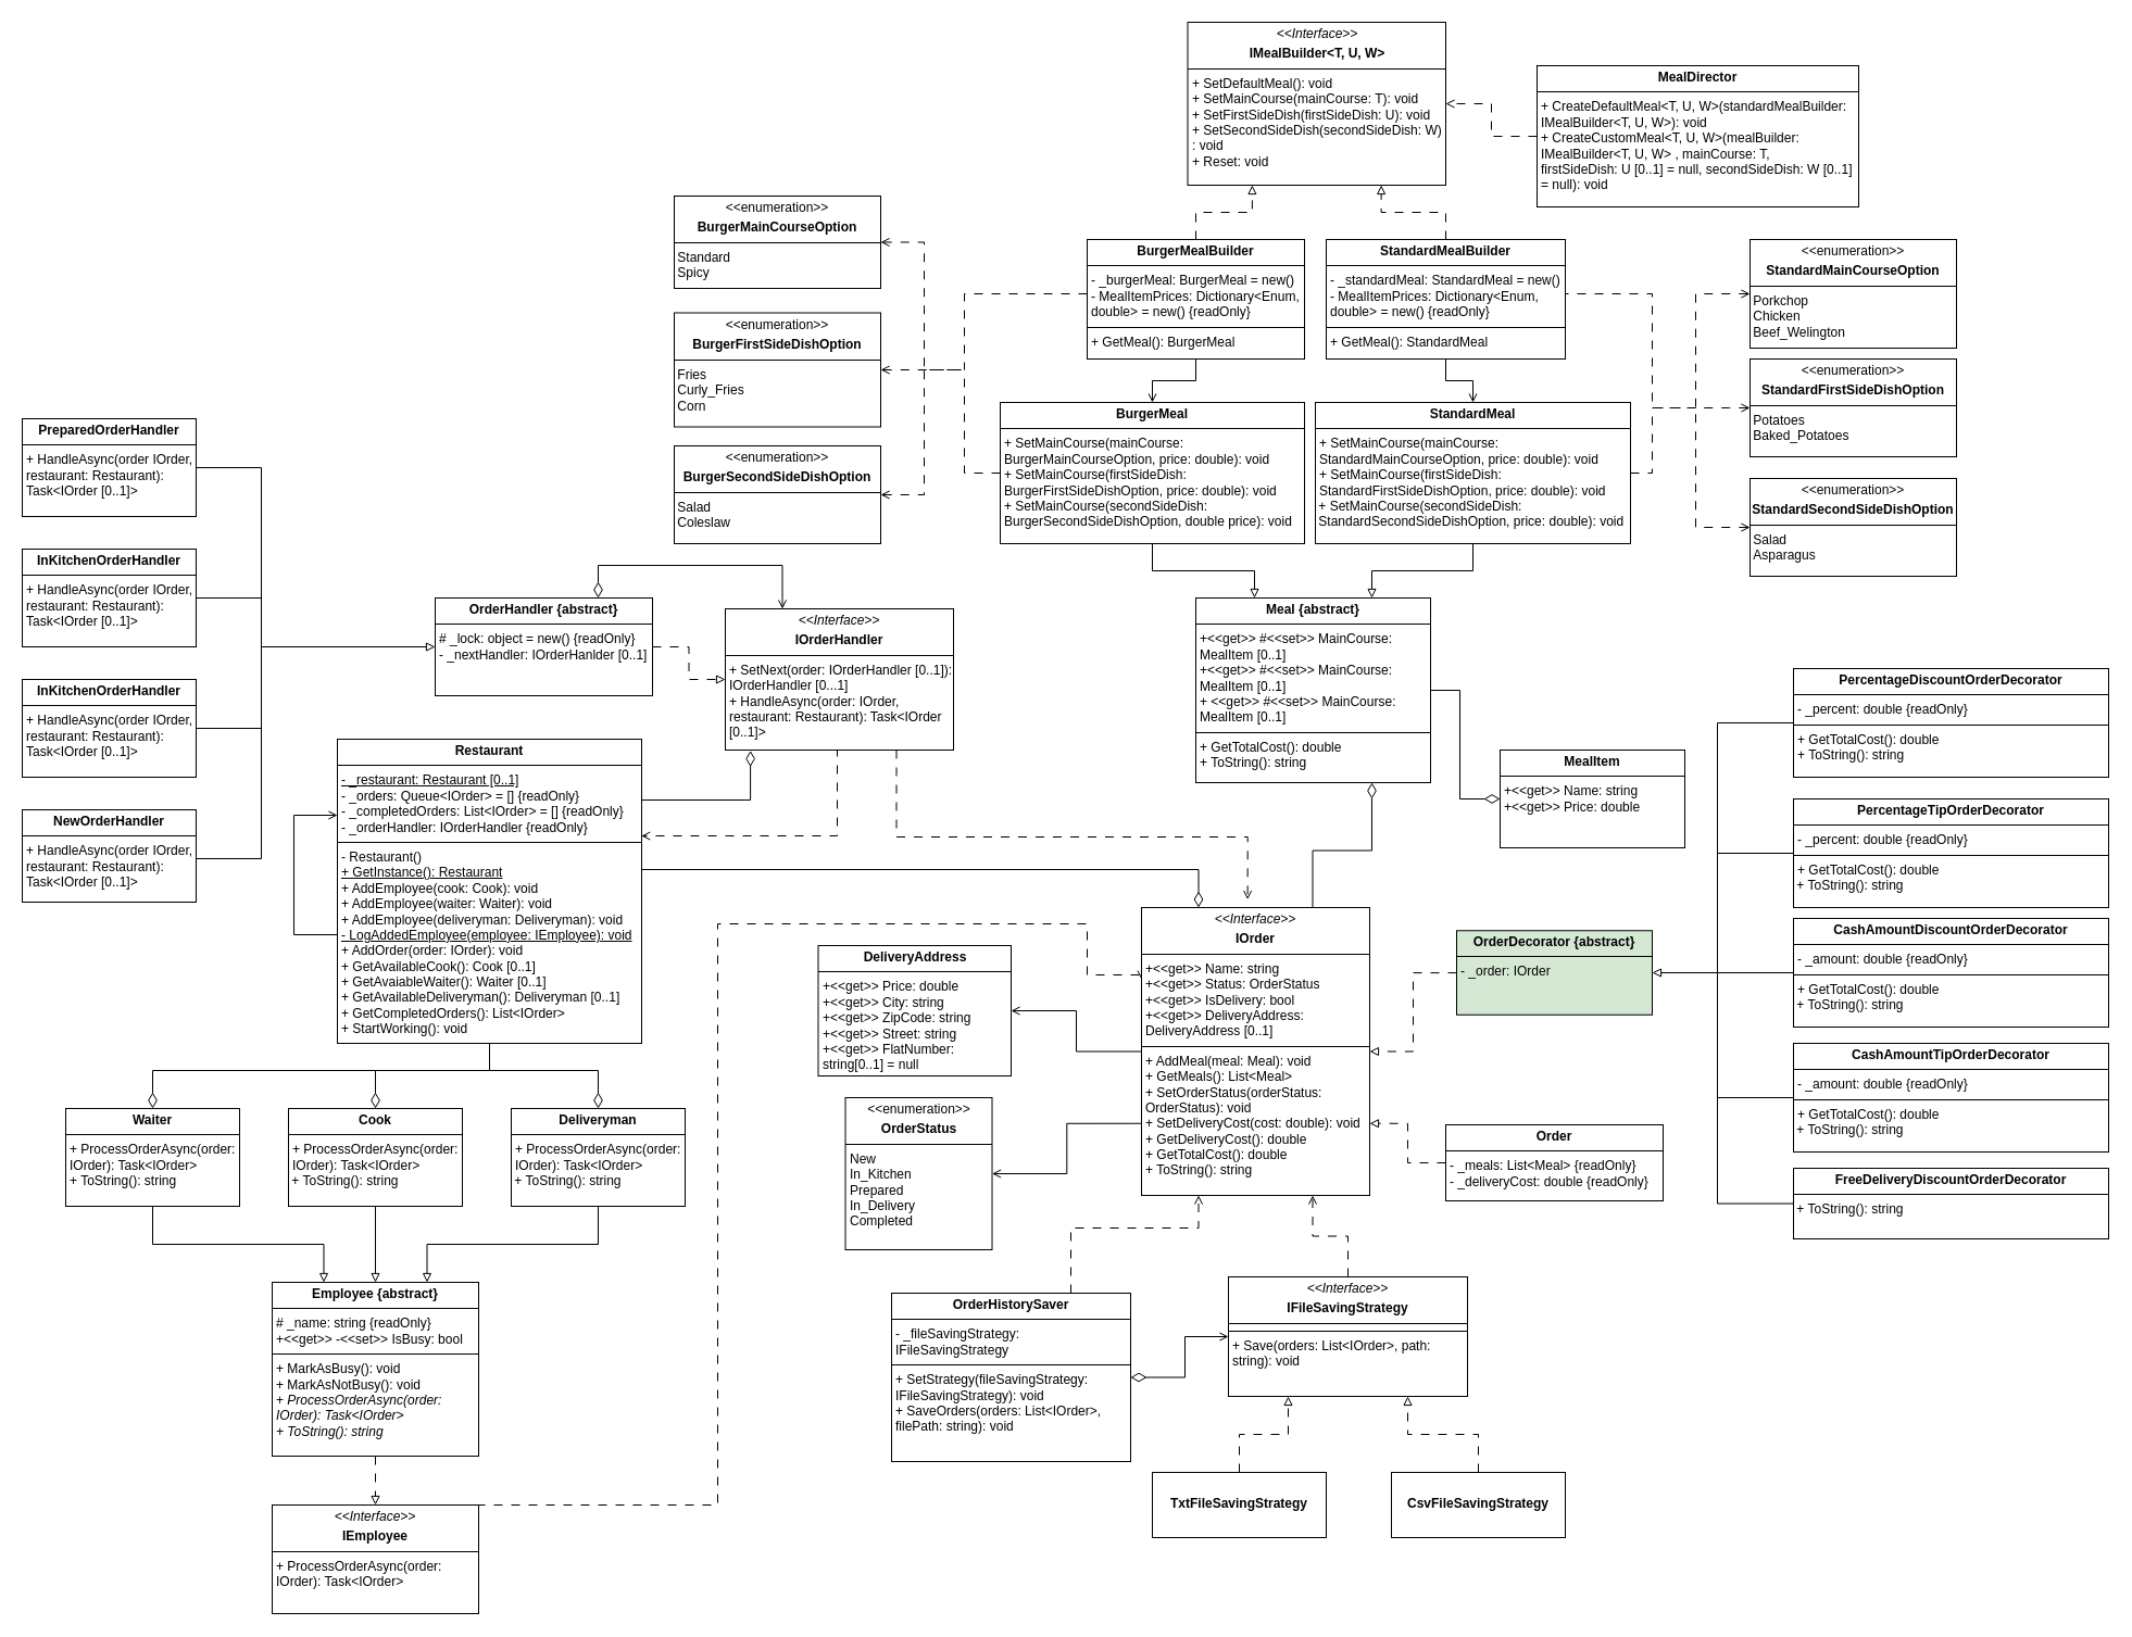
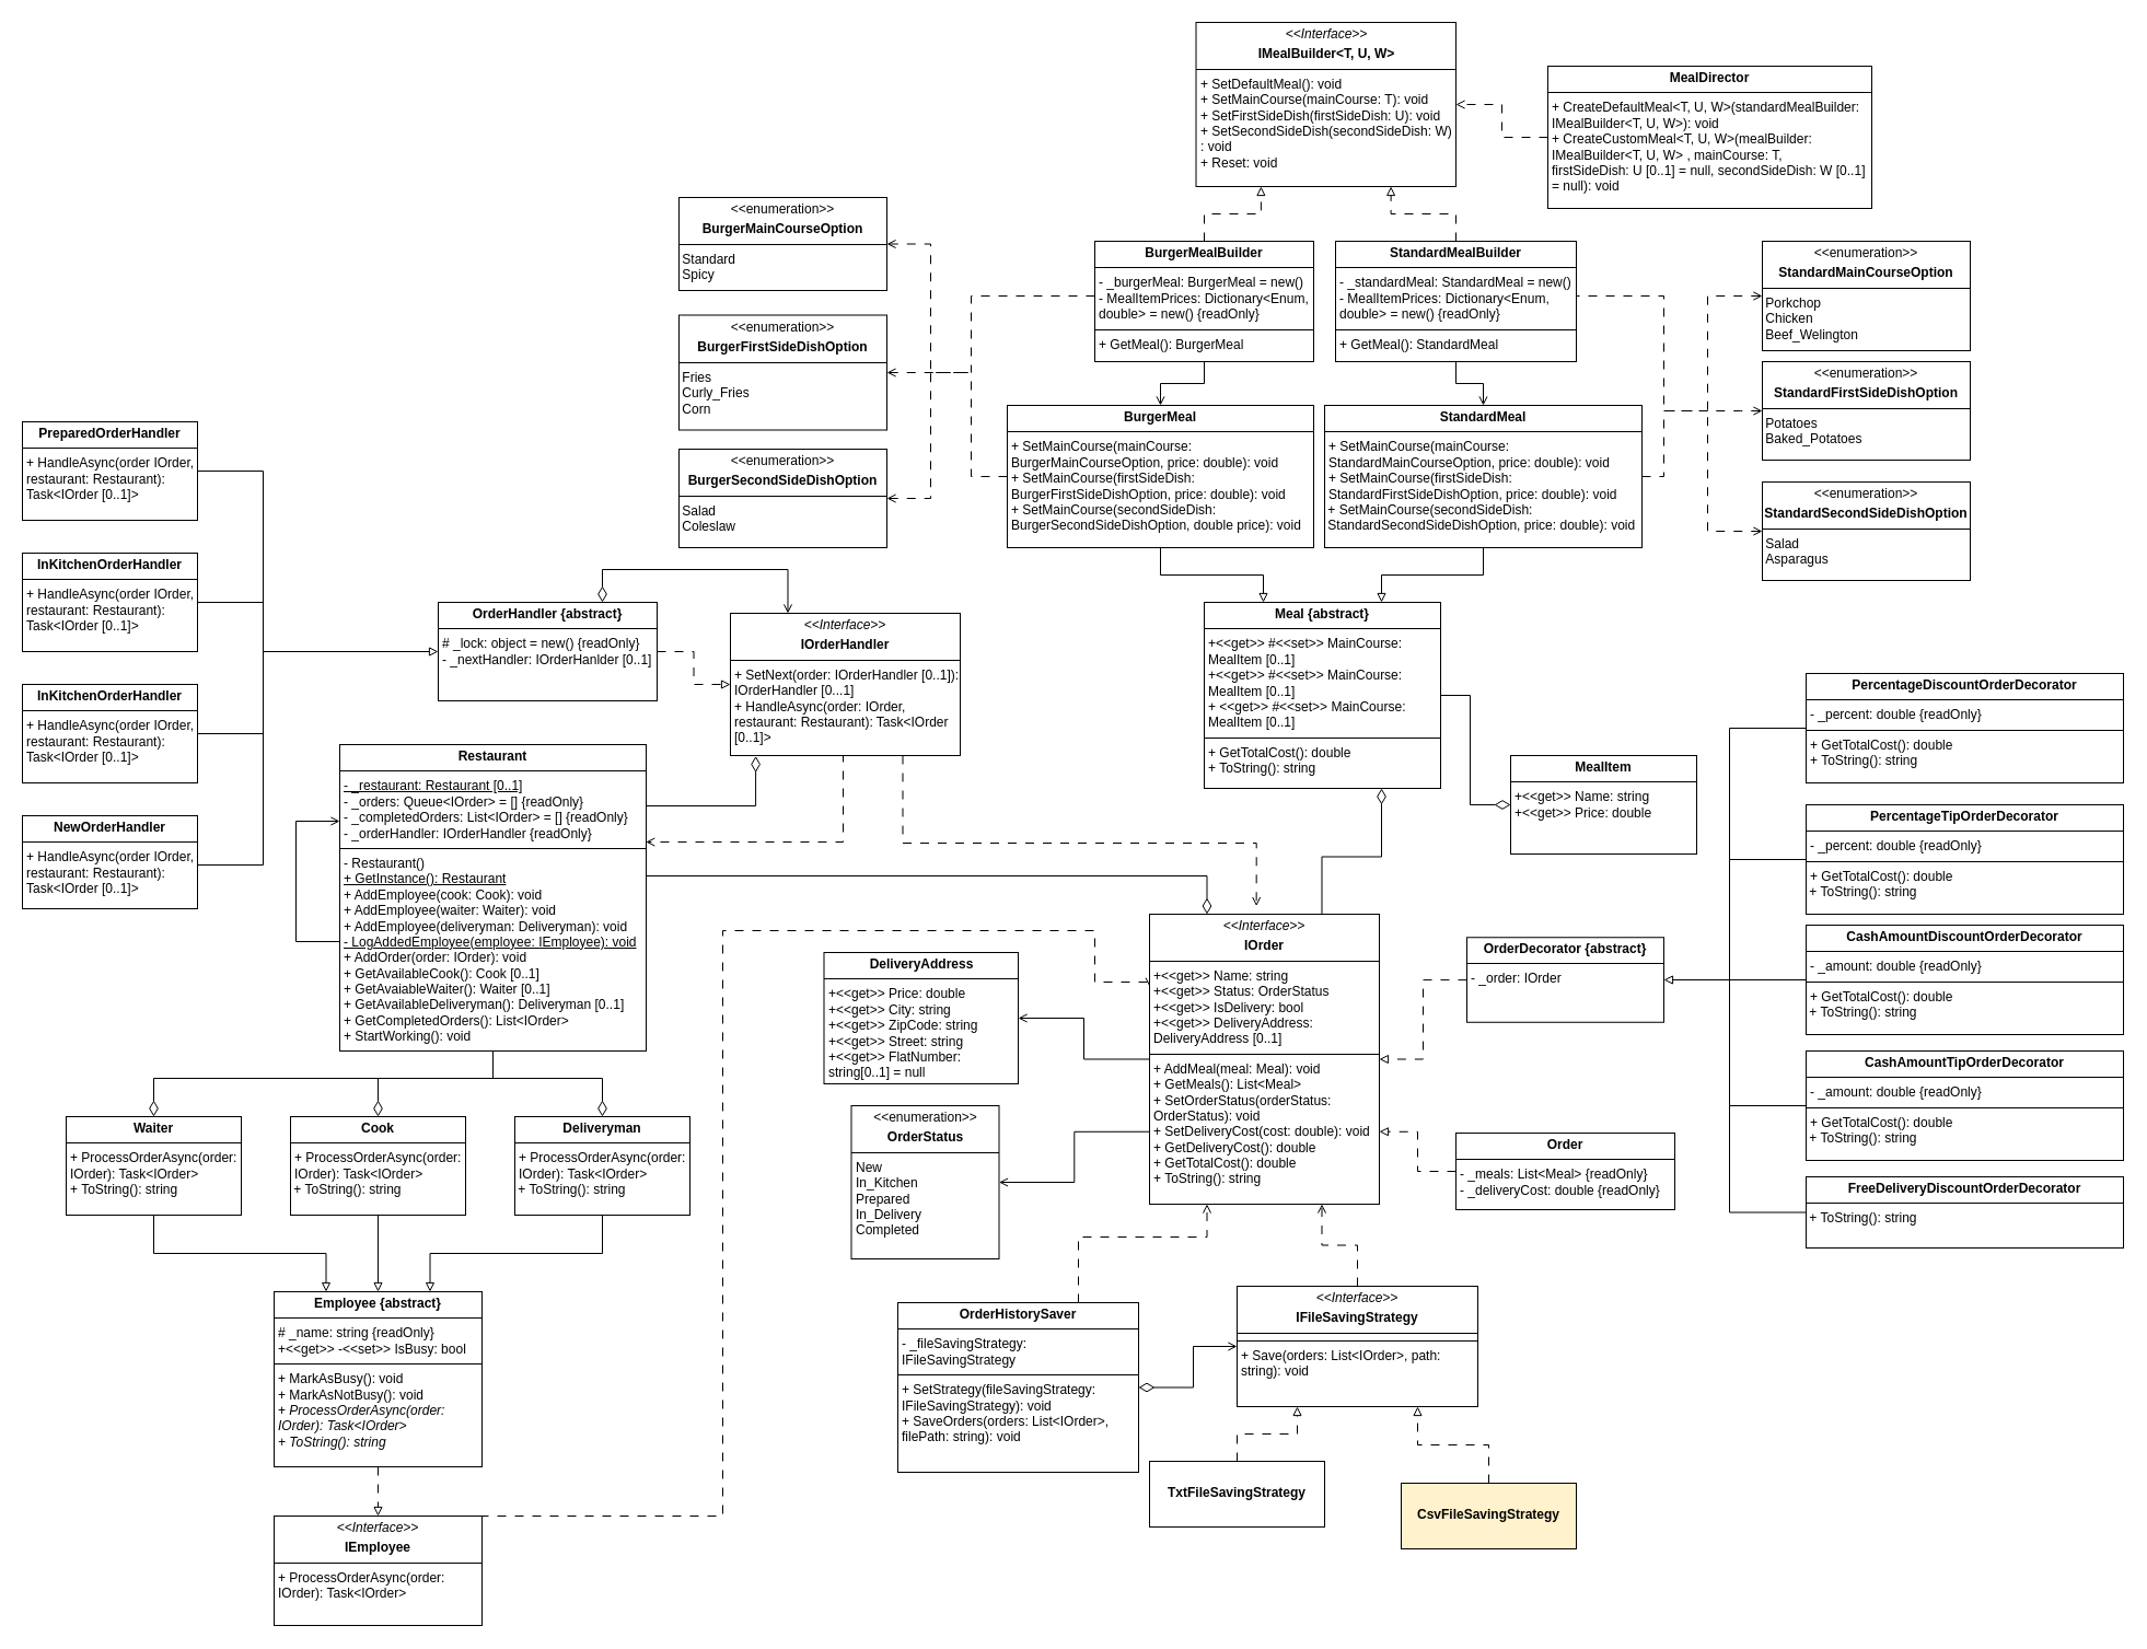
- <mxCell id="26" value="&lt;p style=&quot;margin:0px;margin-top:4px;text-align:center;&quot;&gt;&lt;b&gt;OrderDecorator {abstract}&lt;br&gt;&lt;/b&gt;&lt;/p&gt;&lt;hr size=&quot;1&quot; style=&quot;border-style:solid;&quot;&gt;&lt;p style=&quot;margin:0px;margin-left:4px;&quot;&gt;- _order: IOrder&lt;br&gt;&lt;/p&gt;" style="verticalAlign=top;align=left;overflow=fill;html=1;whiteSpace=wrap;fillColor=#d5e8d4;" vertex="1" parent="1"><mxGeometry x="1340" y="856.25" width="180" height="77.5" as="geometry" /></mxCell>
+ <mxCell id="26" value="&lt;p style=&quot;margin:0px;margin-top:4px;text-align:center;&quot;&gt;&lt;b&gt;OrderDecorator {abstract}&lt;br&gt;&lt;/b&gt;&lt;/p&gt;&lt;hr size=&quot;1&quot; style=&quot;border-style:solid;&quot;&gt;&lt;p style=&quot;margin:0px;margin-left:4px;&quot;&gt;- _order: IOrder&lt;br&gt;&lt;/p&gt;" style="verticalAlign=top;align=left;overflow=fill;html=1;whiteSpace=wrap;" vertex="1" parent="1"><mxGeometry x="1340" y="856.25" width="180" height="77.5" as="geometry" /></mxCell>
- <mxCell id="60" value="&lt;p style=&quot;margin:0px;margin-top:4px;text-align:center;&quot;&gt;&lt;b&gt;&lt;br&gt;&lt;/b&gt;&lt;/p&gt;&lt;p style=&quot;margin:0px;margin-top:4px;text-align:center;&quot;&gt;&lt;b&gt;TxtFileSavingStrategy&lt;/b&gt;&lt;/p&gt;" style="verticalAlign=top;align=left;overflow=fill;html=1;whiteSpace=wrap;" vertex="1" parent="1"><mxGeometry x="1060" y="1355" width="160" height="60" as="geometry" /></mxCell>
+ <mxCell id="60" value="&lt;p style=&quot;margin:0px;margin-top:4px;text-align:center;&quot;&gt;&lt;b&gt;&lt;br&gt;&lt;/b&gt;&lt;/p&gt;&lt;p style=&quot;margin:0px;margin-top:4px;text-align:center;&quot;&gt;&lt;b&gt;TxtFileSavingStrategy&lt;/b&gt;&lt;/p&gt;" style="verticalAlign=top;align=left;overflow=fill;html=1;whiteSpace=wrap;" vertex="1" parent="1"><mxGeometry x="1050" y="1335" width="160" height="60" as="geometry" /></mxCell>
- <mxCell id="62" value="&lt;p style=&quot;margin:0px;margin-top:4px;text-align:center;&quot;&gt;&lt;b&gt;&lt;br&gt;&lt;/b&gt;&lt;/p&gt;&lt;p style=&quot;margin:0px;margin-top:4px;text-align:center;&quot;&gt;&lt;b&gt;CsvFileSavingStrategy&lt;/b&gt;&lt;/p&gt;" style="verticalAlign=top;align=left;overflow=fill;html=1;whiteSpace=wrap;" vertex="1" parent="1"><mxGeometry x="1280" y="1355" width="160" height="60" as="geometry" /></mxCell>
+ <mxCell id="62" value="&lt;p style=&quot;margin:0px;margin-top:4px;text-align:center;&quot;&gt;&lt;b&gt;&lt;br&gt;&lt;/b&gt;&lt;/p&gt;&lt;p style=&quot;margin:0px;margin-top:4px;text-align:center;&quot;&gt;&lt;b&gt;CsvFileSavingStrategy&lt;/b&gt;&lt;/p&gt;" style="verticalAlign=top;align=left;overflow=fill;html=1;whiteSpace=wrap;fillColor=#fff2cc;" vertex="1" parent="1"><mxGeometry x="1280" y="1355" width="160" height="60" as="geometry" /></mxCell>
